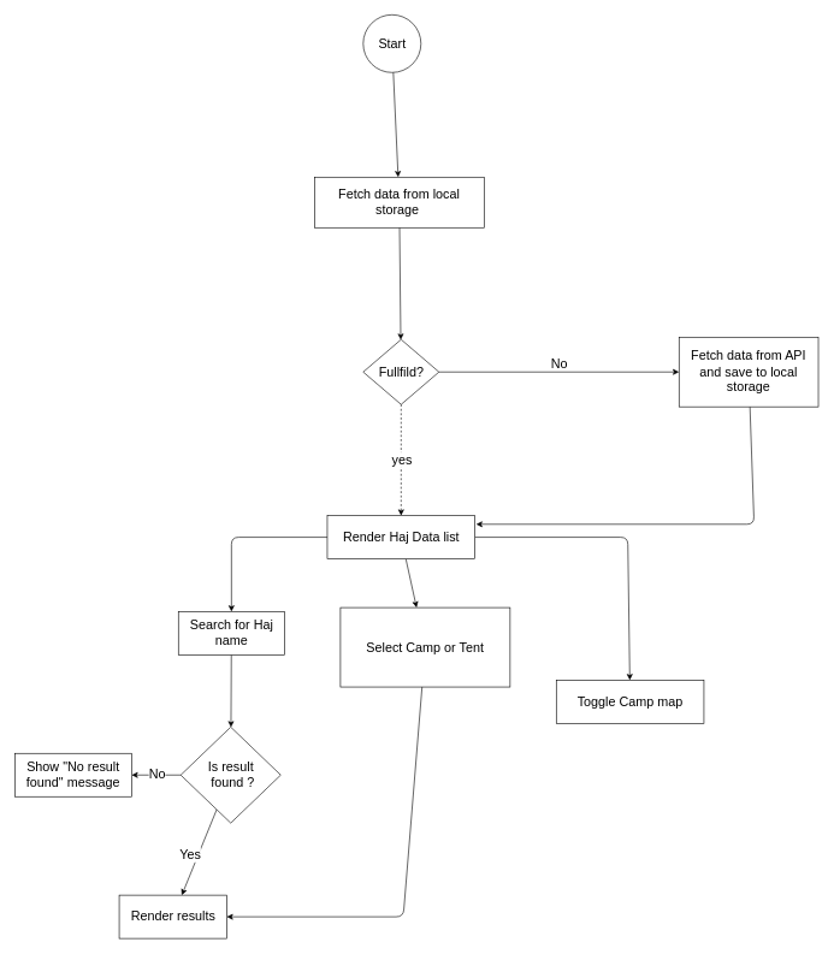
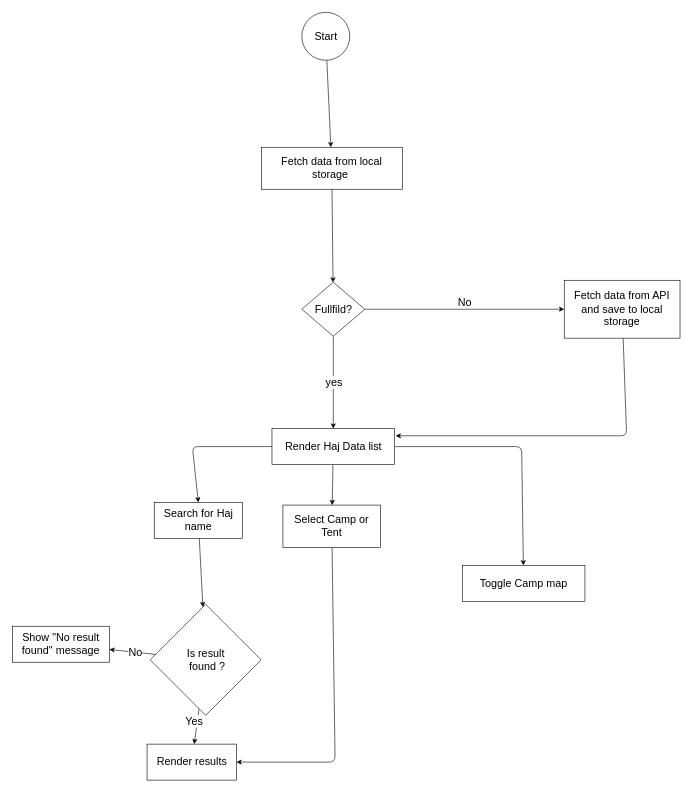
- <mxCell id="4" value="" style="edgeStyle=none;html=1;fontSize=18;dashed=1;" parent="1" source="7" target="13" edge="1"><mxGeometry relative="1" as="geometry" /></mxCell>
+ <mxCell id="4" value="" style="edgeStyle=none;html=1;fontSize=18;" parent="1" source="7" target="13" edge="1"><mxGeometry relative="1" as="geometry" /></mxCell>
- <mxCell id="18" value="Search for Haj name" style="whiteSpace=wrap;html=1;fontSize=18;" parent="1" vertex="1"><mxGeometry x="246.5" y="847" width="147" height="60" as="geometry" /></mxCell>
+ <mxCell id="18" value="Search for Haj name" style="whiteSpace=wrap;html=1;fontSize=18;" parent="1" vertex="1"><mxGeometry x="256.5" y="837" width="147" height="60" as="geometry" /></mxCell>
- <mxCell id="20" value="Select Camp or Tent" style="whiteSpace=wrap;html=1;fontSize=18;" parent="1" vertex="1"><mxGeometry x="471" y="841.5" width="235" height="110" as="geometry" /></mxCell>
+ <mxCell id="20" value="Select Camp or Tent" style="whiteSpace=wrap;html=1;fontSize=18;" parent="1" vertex="1"><mxGeometry x="471" y="841.5" width="163" height="71" as="geometry" /></mxCell>
- <mxCell id="25" value="Is result&lt;br&gt;&amp;nbsp;found ?" style="rhombus;whiteSpace=wrap;html=1;fontSize=18;" parent="1" vertex="1"><mxGeometry x="249.75" y="1007" width="138.5" height="133" as="geometry" /></mxCell>
+ <mxCell id="25" value="Is result&lt;br&gt;&amp;nbsp;found ?" style="rhombus;whiteSpace=wrap;html=1;fontSize=18;" parent="1" vertex="1"><mxGeometry x="249.75" y="1007" width="185" height="185" as="geometry" /></mxCell>
- <mxCell id="26" value="Render results" style="whiteSpace=wrap;html=1;fontSize=18;" parent="1" vertex="1"><mxGeometry x="164.5" y="1240" width="149" height="60" as="geometry" /></mxCell>
+ <mxCell id="26" value="Render results" style="whiteSpace=wrap;html=1;fontSize=18;" parent="1" vertex="1"><mxGeometry x="244.5" y="1240" width="149" height="60" as="geometry" /></mxCell>
